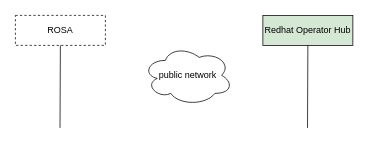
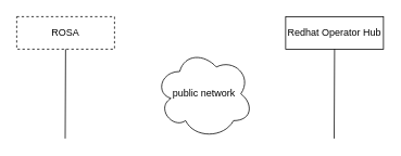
- <mxCell id="3" value="Redhat Operator Hub" style="rounded=0;whiteSpace=wrap;html=1;fillColor=#d5e8d4;" parent="1" vertex="1"><mxGeometry x="350" y="20" width="120" height="40" as="geometry" /></mxCell>
+ <mxCell id="3" value="Redhat Operator Hub" style="rounded=0;whiteSpace=wrap;html=1;" parent="1" vertex="1"><mxGeometry x="350" y="20" width="120" height="40" as="geometry" /></mxCell>
- <mxCell id="6" value="public network" style="ellipse;shape=cloud;whiteSpace=wrap;html=1;" parent="1" vertex="1"><mxGeometry x="190" y="60" width="120" height="80" as="geometry" /></mxCell>
+ <mxCell id="6" value="public network" style="ellipse;shape=cloud;whiteSpace=wrap;html=1;" parent="1" vertex="1"><mxGeometry x="190" y="60" width="120" height="110" as="geometry" /></mxCell>
